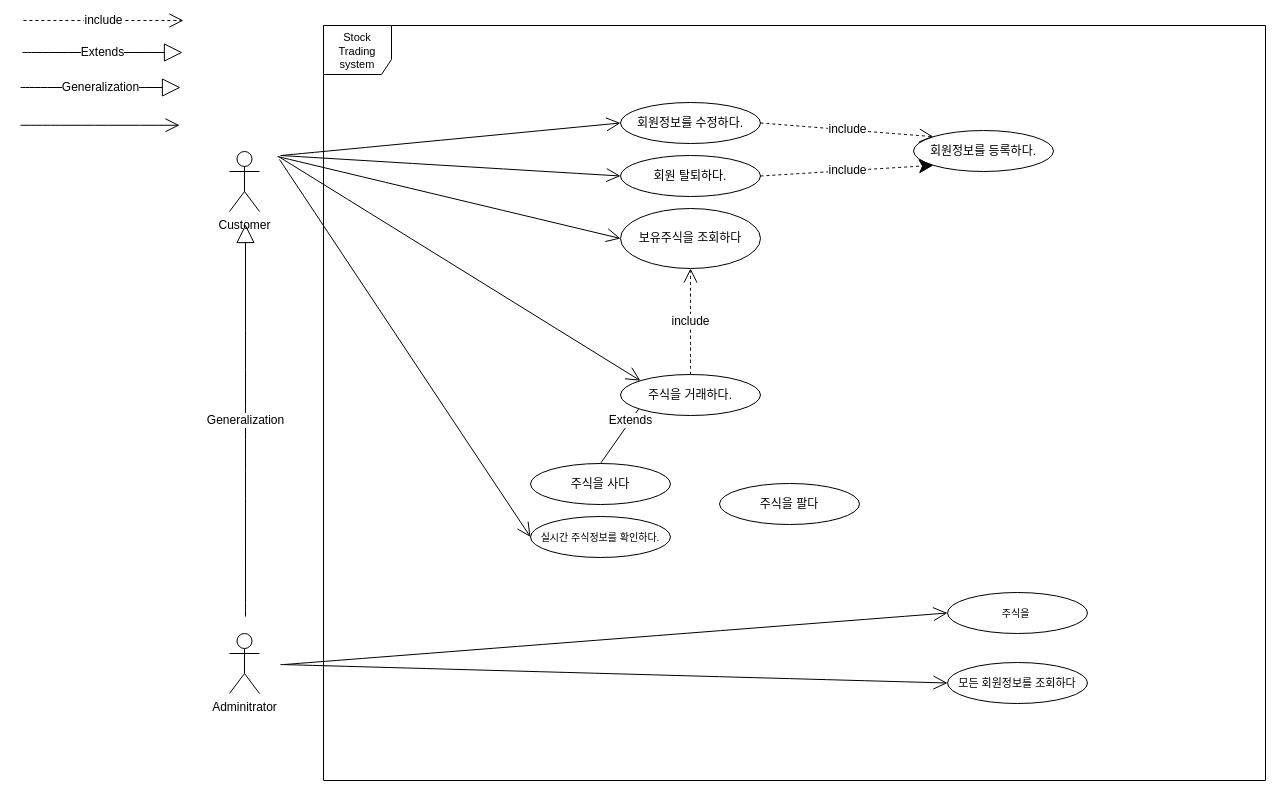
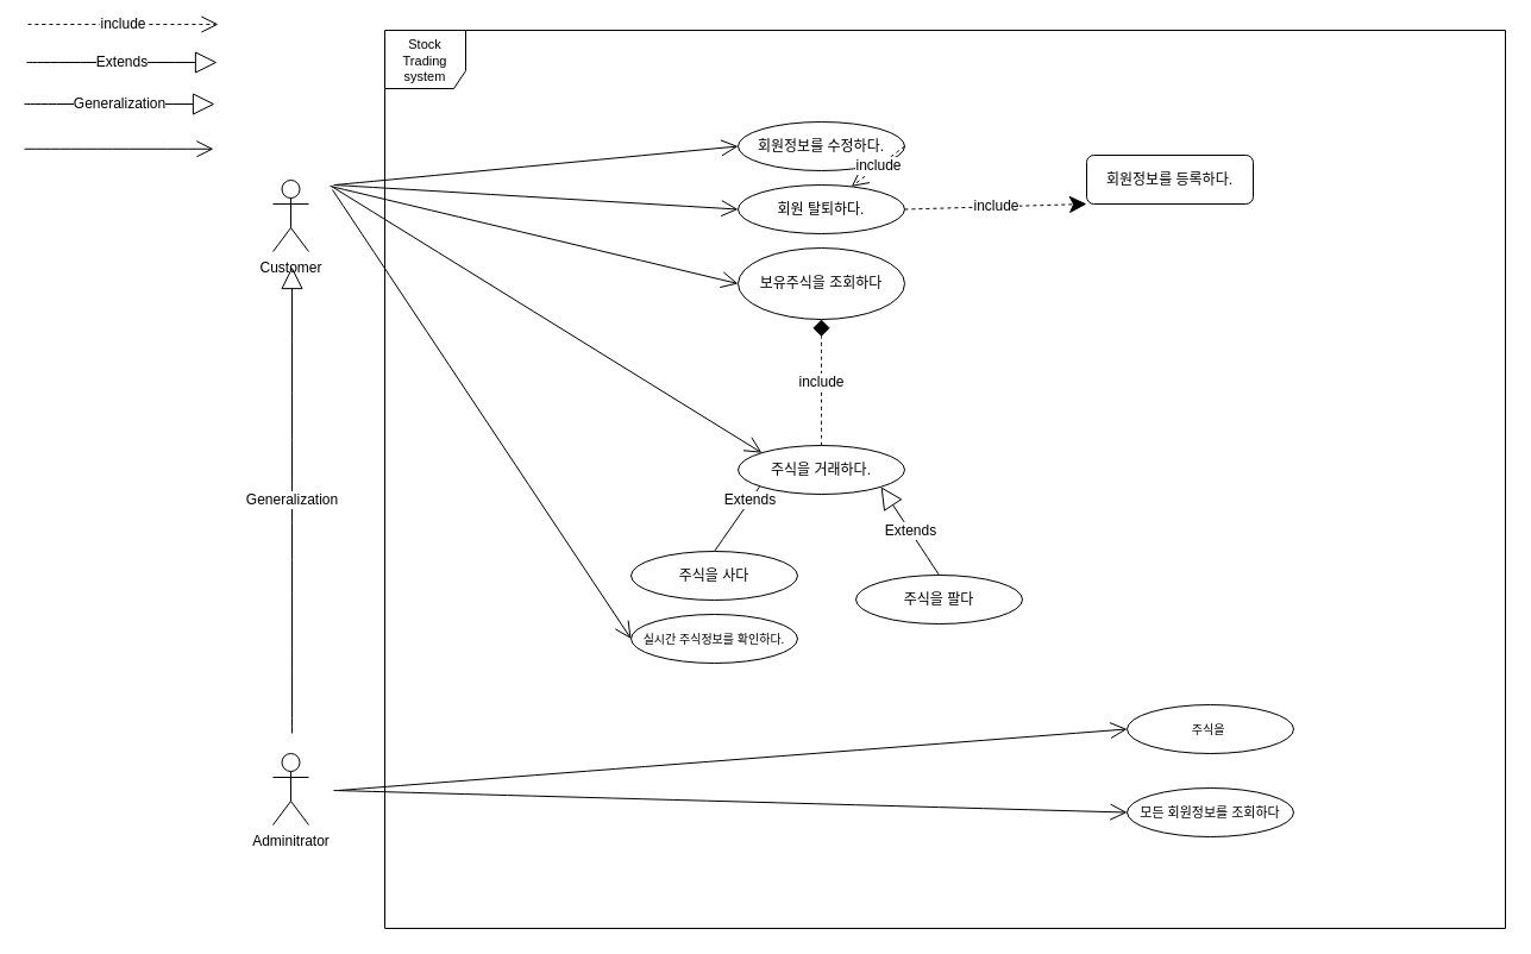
- <mxCell id="27" value="include" style="endArrow=open;endSize=12;dashed=1;html=1;rounded=0;fontSize=12;curved=1;entryX=0;entryY=0;entryDx=0;entryDy=0;exitX=1;exitY=0.5;exitDx=0;exitDy=0;" edge="1" parent="1" source="11" target="10"><mxGeometry width="160" relative="1" as="geometry"><mxPoint x="828" y="221.5" as="sourcePoint" /><mxPoint x="1118" y="375.5" as="targetPoint" /></mxGeometry></mxCell>
+ <mxCell id="27" value="include" style="endArrow=open;endSize=12;dashed=1;html=1;rounded=0;fontSize=12;curved=1;exitX=1;exitY=0.5;exitDx=0;exitDy=0;" edge="1" parent="1" source="11" target="12"><mxGeometry width="160" relative="1" as="geometry"><mxPoint x="828" y="221.5" as="sourcePoint" /><mxPoint x="1118" y="375.5" as="targetPoint" /></mxGeometry></mxCell>
- <mxCell id="10" value="회원정보를 등록하다." style="ellipse;whiteSpace=wrap;html=1;" vertex="1" parent="1"><mxGeometry x="913" y="130" width="140" height="41" as="geometry" /></mxCell>
+ <mxCell id="10" value="회원정보를 등록하다." style="whiteSpace=wrap;html=1;rounded=1;" vertex="1" parent="1"><mxGeometry x="913" y="130" width="140" height="41" as="geometry" /></mxCell>
- <mxCell id="31" value="include" style="endArrow=open;endSize=12;dashed=1;html=1;rounded=0;fontSize=12;curved=1;entryX=0.5;entryY=1;entryDx=0;entryDy=0;" edge="1" parent="1" source="18" target="9"><mxGeometry width="160" relative="1" as="geometry"><mxPoint x="738" y="185.5" as="sourcePoint" /><mxPoint x="966" y="351.5" as="targetPoint" /></mxGeometry></mxCell>
+ <mxCell id="31" value="include" style="endArrow=diamond;endSize=12;dashed=1;html=1;rounded=0;fontSize=12;curved=1;entryX=0.5;entryY=1;entryDx=0;entryDy=0;" edge="1" parent="1" source="18" target="9"><mxGeometry width="160" relative="1" as="geometry"><mxPoint x="738" y="185.5" as="sourcePoint" /><mxPoint x="966" y="351.5" as="targetPoint" /></mxGeometry></mxCell>
+ <mxCell id="19" value="Extends" style="endArrow=block;endSize=16;endFill=0;html=1;rounded=0;fontSize=12;curved=1;entryX=1;entryY=1;entryDx=0;entryDy=0;exitX=0.5;exitY=0;exitDx=0;exitDy=0;" edge="1" parent="1" source="8" target="18"><mxGeometry width="160" relative="1" as="geometry"><mxPoint x="880" y="438" as="sourcePoint" /><mxPoint x="978" y="390" as="targetPoint" /></mxGeometry></mxCell>
